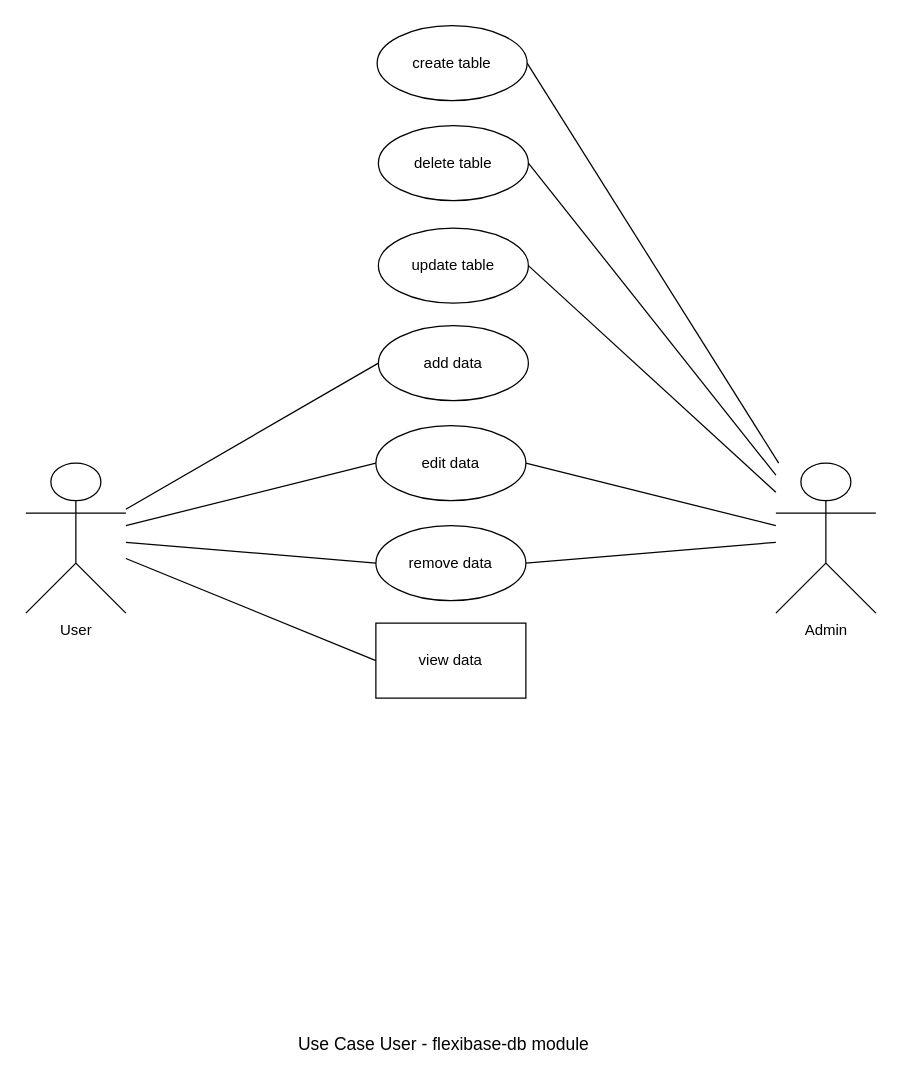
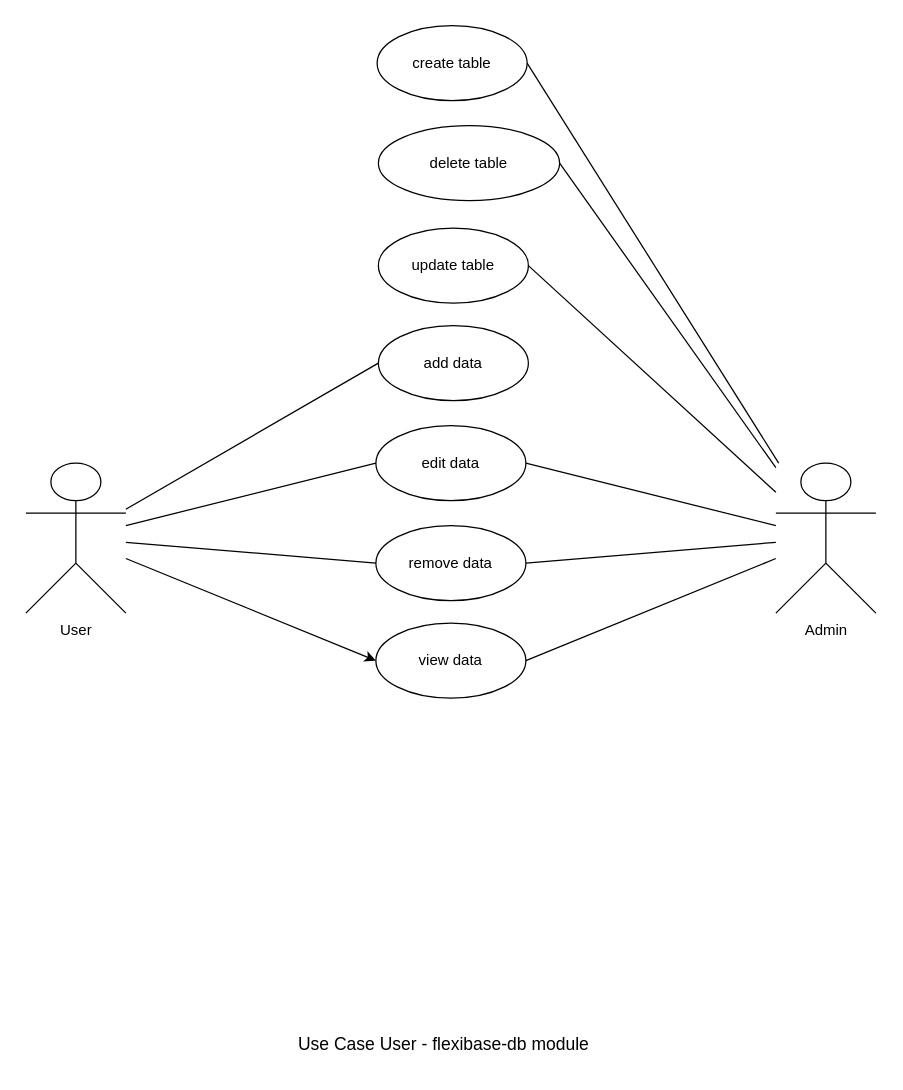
- <mxCell id="5" value="delete table" style="ellipse;whiteSpace=wrap;html=1;align=center;" vertex="1" parent="1"><mxGeometry x="302" y="100" width="120" height="60" as="geometry" /></mxCell>
+ <mxCell id="5" value="delete table" style="ellipse;whiteSpace=wrap;html=1;align=center;" vertex="1" parent="1"><mxGeometry x="302" y="100" width="145" height="60" as="geometry" /></mxCell>
+ <mxCell id="15" value="" style="endArrow=none;html=1;rounded=0;exitX=1;exitY=0.5;exitDx=0;exitDy=0;" edge="1" parent="1" source="13" target="3"><mxGeometry relative="1" as="geometry"><mxPoint x="280" y="560" as="sourcePoint" /><mxPoint x="440" y="560" as="targetPoint" /></mxGeometry></mxCell>
- <mxCell id="21" value="" style="endArrow=none;html=1;rounded=0;entryX=0;entryY=0.5;entryDx=0;entryDy=0;" edge="1" parent="1" source="2" target="13"><mxGeometry relative="1" as="geometry"><mxPoint x="270" y="440" as="sourcePoint" /><mxPoint x="430" y="440" as="targetPoint" /></mxGeometry></mxCell>
+ <mxCell id="21" value="" style="endArrow=classic;html=1;rounded=0;entryX=0;entryY=0.5;entryDx=0;entryDy=0;" edge="1" parent="1" source="2" target="13"><mxGeometry relative="1" as="geometry"><mxPoint x="270" y="440" as="sourcePoint" /><mxPoint x="430" y="440" as="targetPoint" /></mxGeometry></mxCell>
- <mxCell id="13" value="view data" style="whiteSpace=wrap;html=1;align=center;rounded=0;" vertex="1" parent="1"><mxGeometry x="300" y="498" width="120" height="60" as="geometry" /></mxCell>
+ <mxCell id="13" value="view data" style="ellipse;whiteSpace=wrap;html=1;align=center;" vertex="1" parent="1"><mxGeometry x="300" y="498" width="120" height="60" as="geometry" /></mxCell>
